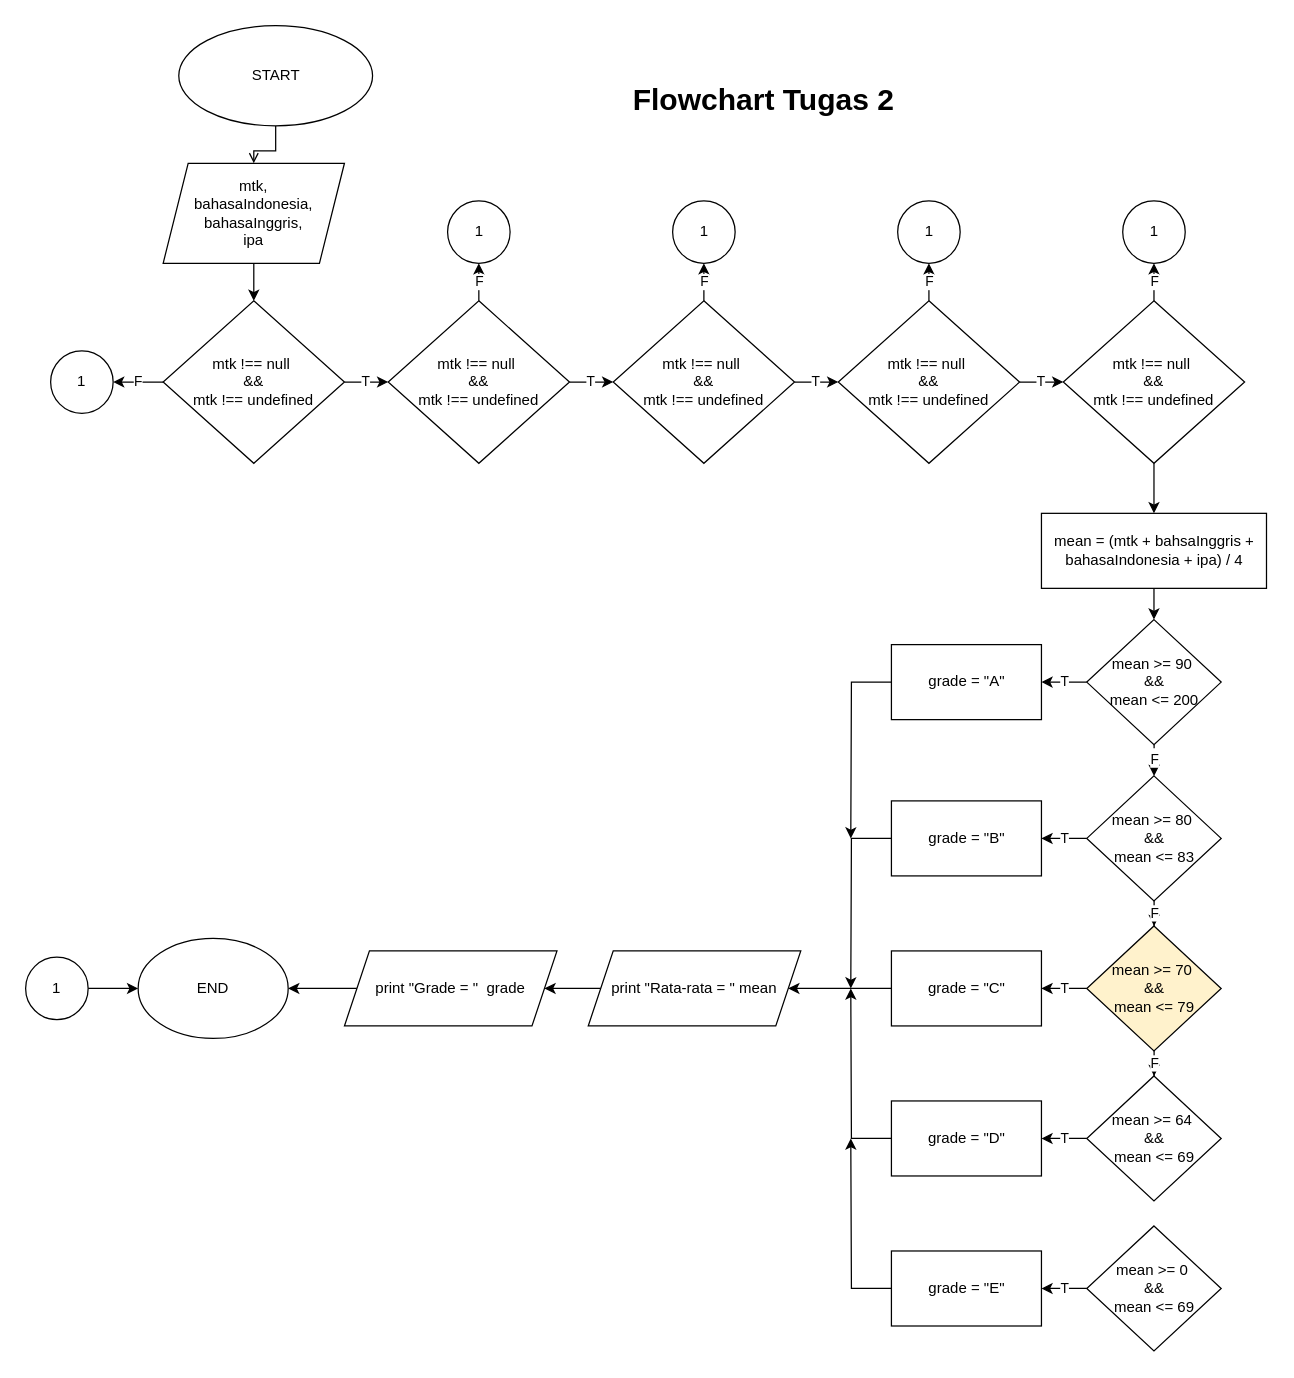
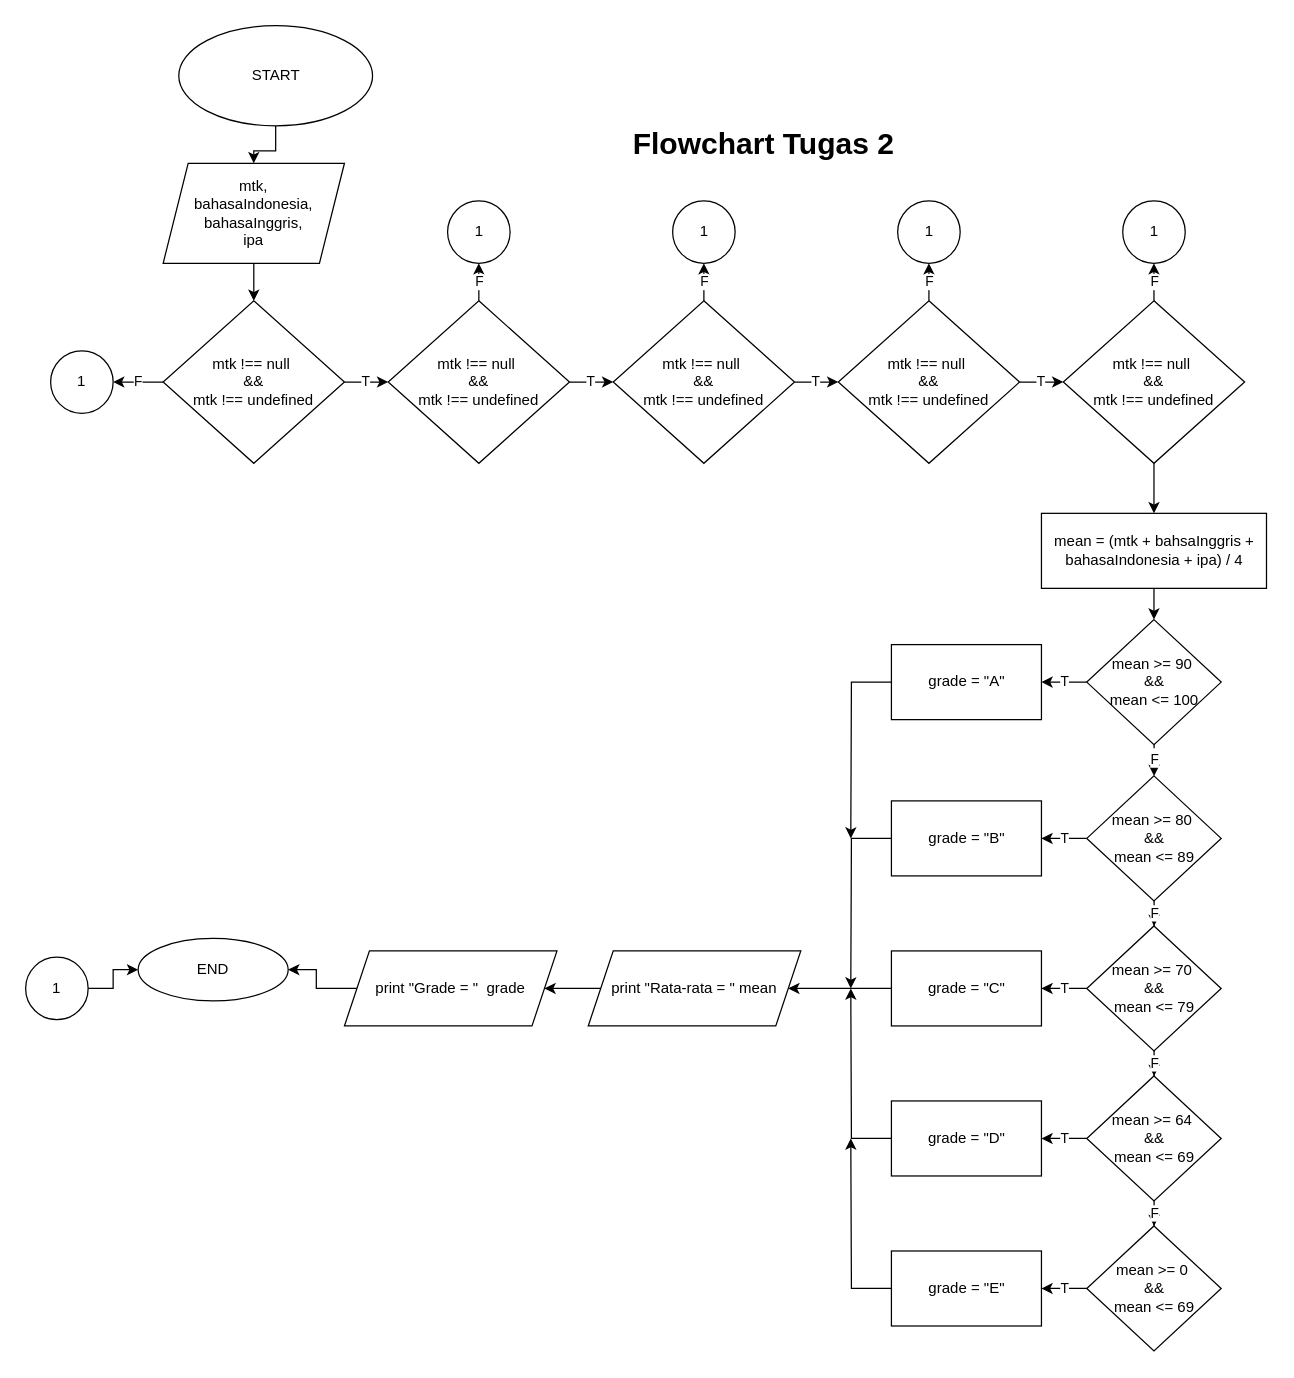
- <mxCell id="59" value="&lt;h1&gt;Flowchart Tugas 2&lt;/h1&gt;" style="text;html=1;align=center;verticalAlign=middle;resizable=0;points=[];autosize=1;strokeColor=none;fillColor=none;" vertex="1" parent="1"><mxGeometry x="500" y="55" width="220" height="50" as="geometry" /></mxCell>
+ <mxCell id="59" value="&lt;h1&gt;Flowchart Tugas 2&lt;/h1&gt;" style="text;html=1;align=center;verticalAlign=middle;resizable=0;points=[];autosize=1;strokeColor=none;fillColor=none;" vertex="1" parent="1"><mxGeometry x="500" y="90" width="220" height="50" as="geometry" /></mxCell>
- <mxCell id="2" style="edgeStyle=orthogonalEdgeStyle;rounded=0;orthogonalLoop=1;jettySize=auto;html=1;endArrow=open;" edge="1" parent="1" source="3" target="5"><mxGeometry relative="1" as="geometry" /></mxCell>
+ <mxCell id="2" style="edgeStyle=orthogonalEdgeStyle;rounded=0;orthogonalLoop=1;jettySize=auto;html=1;" edge="1" parent="1" source="3" target="5"><mxGeometry relative="1" as="geometry" /></mxCell>
- <mxCell id="33" value="mean &amp;gt;= 90&amp;nbsp;&lt;br&gt;&amp;amp;&amp;amp;&lt;br&gt;mean &amp;lt;= 200" style="rhombus;whiteSpace=wrap;html=1;" vertex="1" parent="1"><mxGeometry x="868.75" y="495" width="107.5" height="100" as="geometry" /></mxCell>
+ <mxCell id="33" value="mean &amp;gt;= 90&amp;nbsp;&lt;br&gt;&amp;amp;&amp;amp;&lt;br&gt;mean &amp;lt;= 100" style="rhombus;whiteSpace=wrap;html=1;" vertex="1" parent="1"><mxGeometry x="868.75" y="495" width="107.5" height="100" as="geometry" /></mxCell>
- <mxCell id="38" value="mean &amp;gt;= 80&amp;nbsp;&lt;br&gt;&amp;amp;&amp;amp;&lt;br&gt;mean &amp;lt;= 83" style="rhombus;whiteSpace=wrap;html=1;" vertex="1" parent="1"><mxGeometry x="868.75" y="620" width="107.5" height="100" as="geometry" /></mxCell>
+ <mxCell id="38" value="mean &amp;gt;= 80&amp;nbsp;&lt;br&gt;&amp;amp;&amp;amp;&lt;br&gt;mean &amp;lt;= 89" style="rhombus;whiteSpace=wrap;html=1;" vertex="1" parent="1"><mxGeometry x="868.75" y="620" width="107.5" height="100" as="geometry" /></mxCell>
- <mxCell id="26" value="END" style="ellipse;whiteSpace=wrap;html=1;" vertex="1" parent="1"><mxGeometry x="110" y="750" width="120" height="80" as="geometry" /></mxCell>
+ <mxCell id="26" value="END" style="ellipse;whiteSpace=wrap;html=1;" vertex="1" parent="1"><mxGeometry x="110" y="750" width="120" height="50" as="geometry" /></mxCell>
- <mxCell id="43" value="mean &amp;gt;= 70&amp;nbsp;&lt;br&gt;&amp;amp;&amp;amp;&lt;br&gt;mean &amp;lt;= 79" style="rhombus;whiteSpace=wrap;html=1;fillColor=#fff2cc;" vertex="1" parent="1"><mxGeometry x="868.75" y="740" width="107.5" height="100" as="geometry" /></mxCell>
+ <mxCell id="43" value="mean &amp;gt;= 70&amp;nbsp;&lt;br&gt;&amp;amp;&amp;amp;&lt;br&gt;mean &amp;lt;= 79" style="rhombus;whiteSpace=wrap;html=1;" vertex="1" parent="1"><mxGeometry x="868.75" y="740" width="107.5" height="100" as="geometry" /></mxCell>
- <mxCell id="41" value="F" style="edgeStyle=orthogonalEdgeStyle;rounded=0;orthogonalLoop=1;jettySize=auto;html=1;dashed=1;" edge="1" parent="1" source="43" target="48"><mxGeometry relative="1" as="geometry" /></mxCell>
+ <mxCell id="41" value="F" style="edgeStyle=orthogonalEdgeStyle;rounded=0;orthogonalLoop=1;jettySize=auto;html=1;" edge="1" parent="1" source="43" target="48"><mxGeometry relative="1" as="geometry" /></mxCell>
+ <mxCell id="46" value="F" style="edgeStyle=orthogonalEdgeStyle;rounded=0;orthogonalLoop=1;jettySize=auto;html=1;" edge="1" parent="1" source="48" target="52"><mxGeometry relative="1" as="geometry" /></mxCell>
